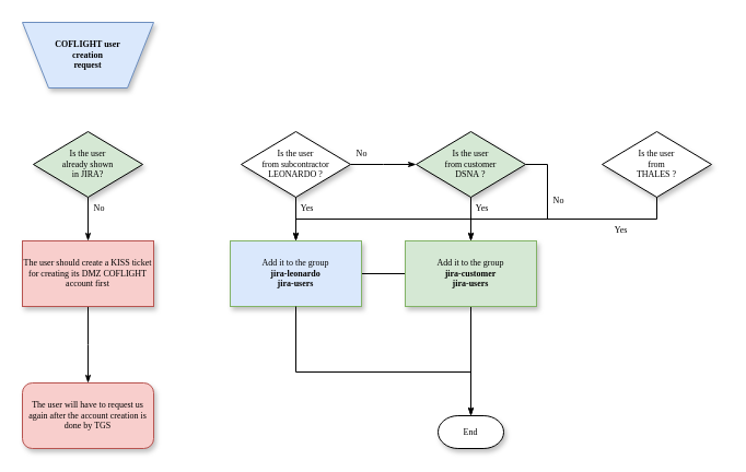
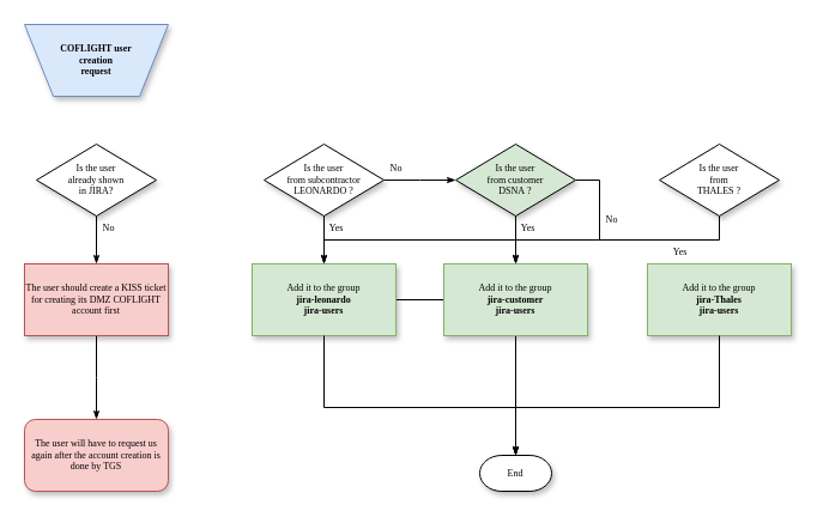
- <mxCell id="4" value="Is the user &lt;br&gt;already shown&lt;br&gt;in JIRA?" style="rhombus;whiteSpace=wrap;html=1;rounded=0;shadow=1;labelBackgroundColor=none;strokeWidth=1;fontFamily=Verdana;fontSize=8;align=center;fillColor=#d5e8d4;" parent="1" vertex="1"><mxGeometry x="30" y="120" width="100" height="60" as="geometry" /></mxCell>
+ <mxCell id="4" value="Is the user &lt;br&gt;already shown&lt;br&gt;in JIRA?" style="rhombus;whiteSpace=wrap;html=1;rounded=0;shadow=1;labelBackgroundColor=none;strokeWidth=1;fontFamily=Verdana;fontSize=8;align=center;" parent="1" vertex="1"><mxGeometry x="30" y="120" width="100" height="60" as="geometry" /></mxCell>
- <mxCell id="10" value="Add it to the group&lt;br&gt;&lt;b&gt;jira-leonardo&lt;br&gt;jira-users&lt;/b&gt;" style="whiteSpace=wrap;html=1;rounded=0;shadow=1;labelBackgroundColor=none;strokeWidth=1;fontFamily=Verdana;fontSize=8;align=center;fillColor=#dae8fc;strokeColor=#82b366;" parent="1" vertex="1"><mxGeometry x="210" y="220" width="120" height="60" as="geometry" /></mxCell>
+ <mxCell id="10" value="Add it to the group&lt;br&gt;&lt;b&gt;jira-leonardo&lt;br&gt;jira-users&lt;/b&gt;" style="whiteSpace=wrap;html=1;rounded=0;shadow=1;labelBackgroundColor=none;strokeWidth=1;fontFamily=Verdana;fontSize=8;align=center;fillColor=#d5e8d4;strokeColor=#82b366;" parent="1" vertex="1"><mxGeometry x="210" y="220" width="120" height="60" as="geometry" /></mxCell>
+ <mxCell id="16" value="Add it to the group&lt;br&gt;&lt;b&gt;jira-Thales&lt;br&gt;jira-users&lt;br&gt;&lt;/b&gt;" style="whiteSpace=wrap;html=1;rounded=0;shadow=1;labelBackgroundColor=none;strokeWidth=1;fontFamily=Verdana;fontSize=8;align=center;fillColor=#d5e8d4;strokeColor=#82b366;" vertex="1" parent="1"><mxGeometry x="540" y="220" width="120" height="60" as="geometry" /></mxCell>
+ <mxCell id="20" style="edgeStyle=orthogonalEdgeStyle;rounded=0;html=1;labelBackgroundColor=none;startSize=5;endArrow=classicThin;endFill=1;endSize=5;jettySize=auto;orthogonalLoop=1;strokeWidth=1;fontFamily=Verdana;fontSize=8;entryX=0.5;entryY=0;entryDx=0;entryDy=0;entryPerimeter=0;exitX=0.5;exitY=1;exitDx=0;exitDy=0;" edge="1" parent="1" source="16" target="11"><mxGeometry relative="1" as="geometry"><mxPoint x="610" y="300" as="sourcePoint" /><mxPoint x="440" y="390" as="targetPoint" /><Array as="points"><mxPoint x="600" y="340" /><mxPoint x="430" y="340" /></Array></mxGeometry></mxCell>
